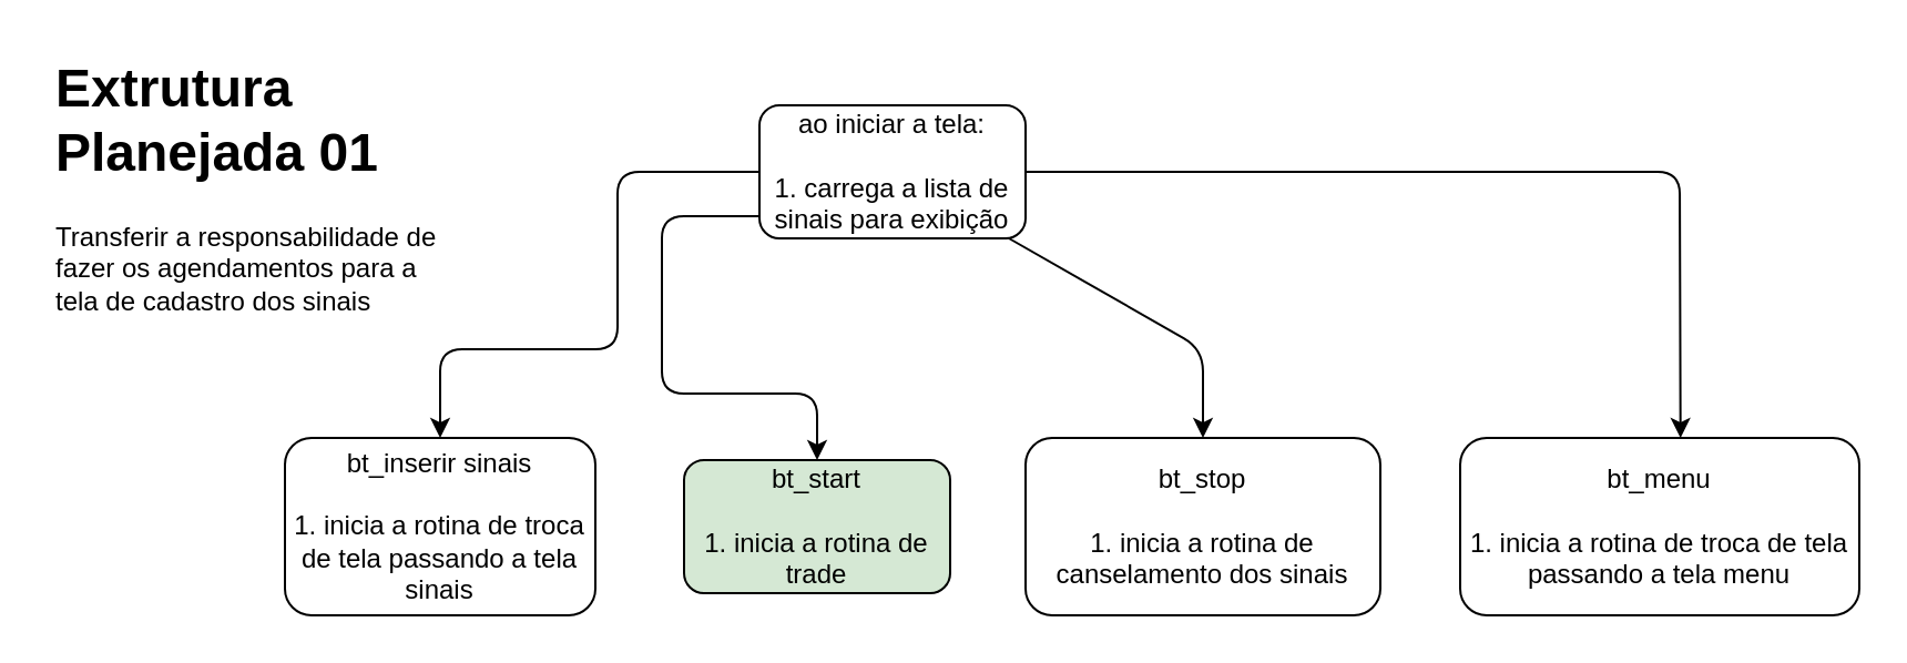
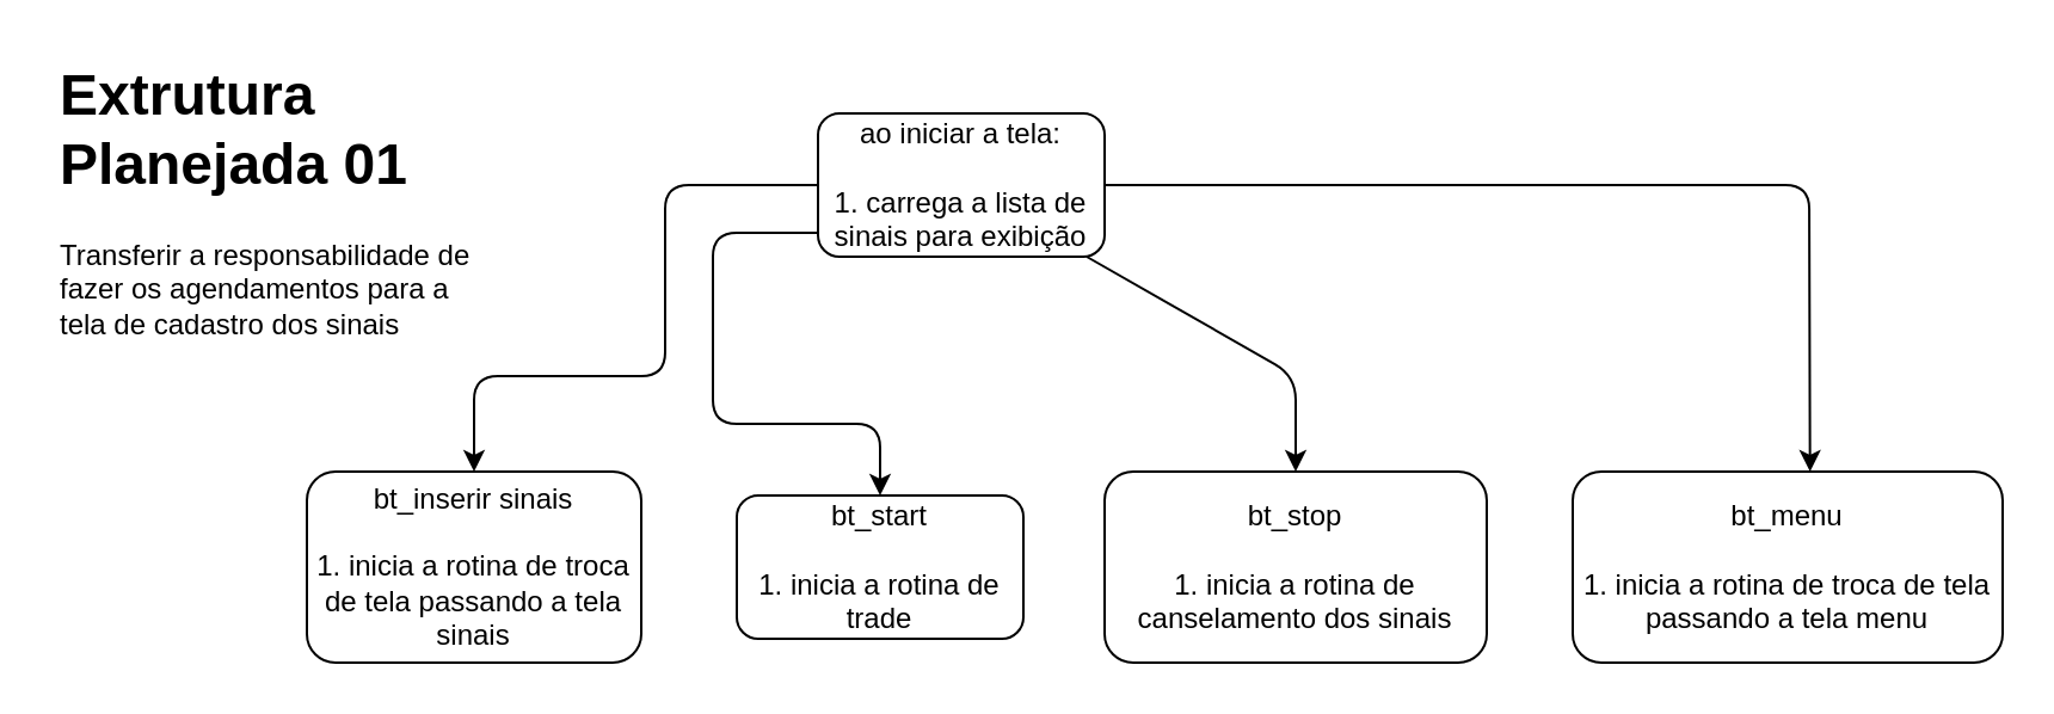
- <mxCell id="9" value="bt_start&lt;br&gt;&lt;br&gt;1. inicia a rotina de trade" style="rounded=1;whiteSpace=wrap;html=1;fillColor=#d5e8d4;" vertex="1" parent="1"><mxGeometry x="308" y="207" width="120" height="60" as="geometry" /></mxCell>
+ <mxCell id="9" value="bt_start&lt;br&gt;&lt;br&gt;1. inicia a rotina de trade" style="rounded=1;whiteSpace=wrap;html=1;" vertex="1" parent="1"><mxGeometry x="308" y="207" width="120" height="60" as="geometry" /></mxCell>
